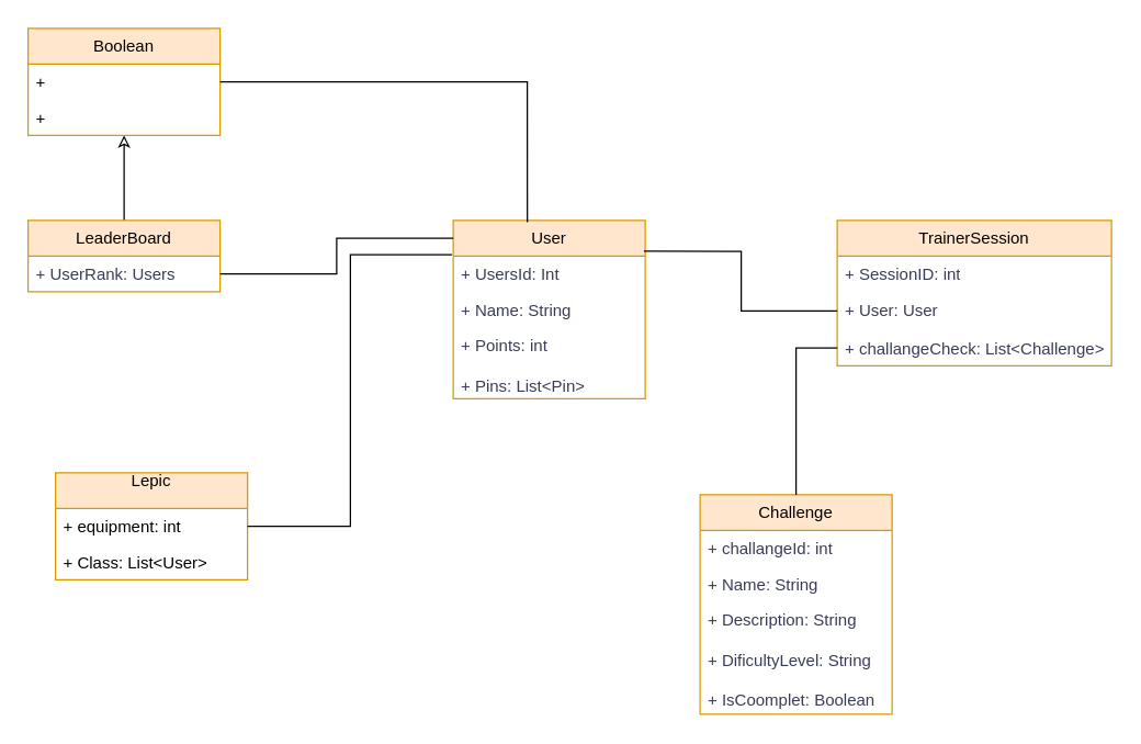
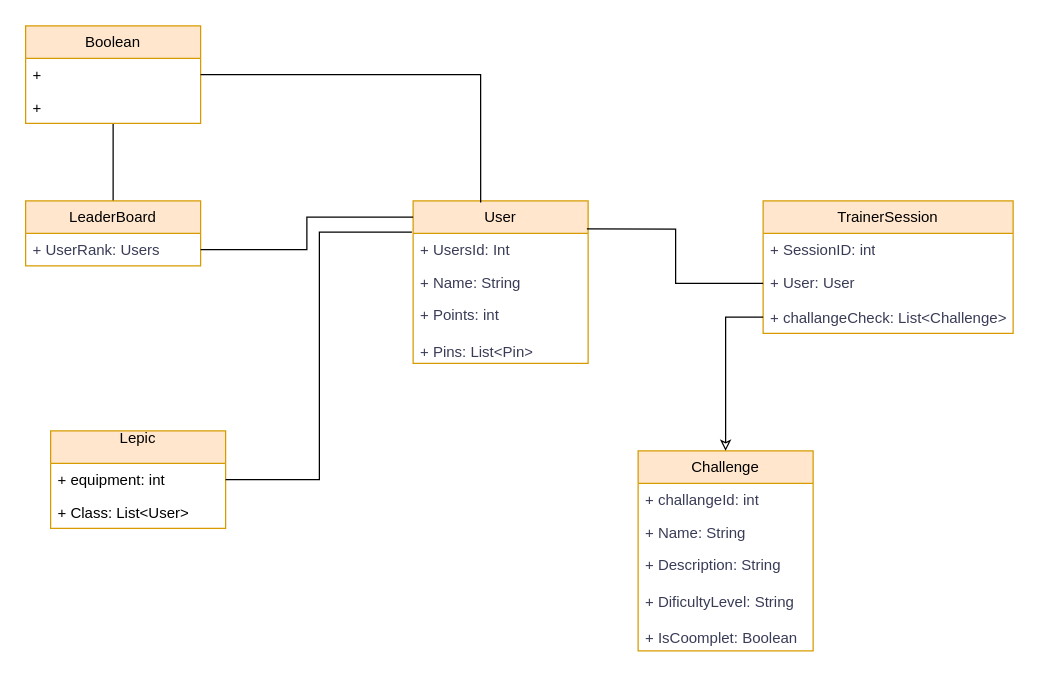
- <mxCell id="6" style="edgeStyle=orthogonalEdgeStyle;rounded=0;orthogonalLoop=1;jettySize=auto;html=1;endArrow=classic;endFill=0;" edge="1" parent="1" source="7" target="24"><mxGeometry relative="1" as="geometry" /></mxCell>
+ <mxCell id="6" style="edgeStyle=orthogonalEdgeStyle;rounded=0;orthogonalLoop=1;jettySize=auto;html=1;endArrow=none;endFill=0;" edge="1" parent="1" source="7" target="24"><mxGeometry relative="1" as="geometry" /></mxCell>
- <mxCell id="17" style="edgeStyle=orthogonalEdgeStyle;rounded=0;orthogonalLoop=1;jettySize=auto;html=1;entryX=0.5;entryY=0;entryDx=0;entryDy=0;fontColor=#393C56;endArrow=none;endFill=0;" parent="1" source="12" target="13" edge="1"><mxGeometry relative="1" as="geometry" /></mxCell>
+ <mxCell id="17" style="edgeStyle=orthogonalEdgeStyle;rounded=0;orthogonalLoop=1;jettySize=auto;html=1;entryX=0.5;entryY=0;entryDx=0;entryDy=0;fontColor=#393C56;endArrow=classic;endFill=0;" parent="1" source="12" target="13" edge="1"><mxGeometry relative="1" as="geometry" /></mxCell>
